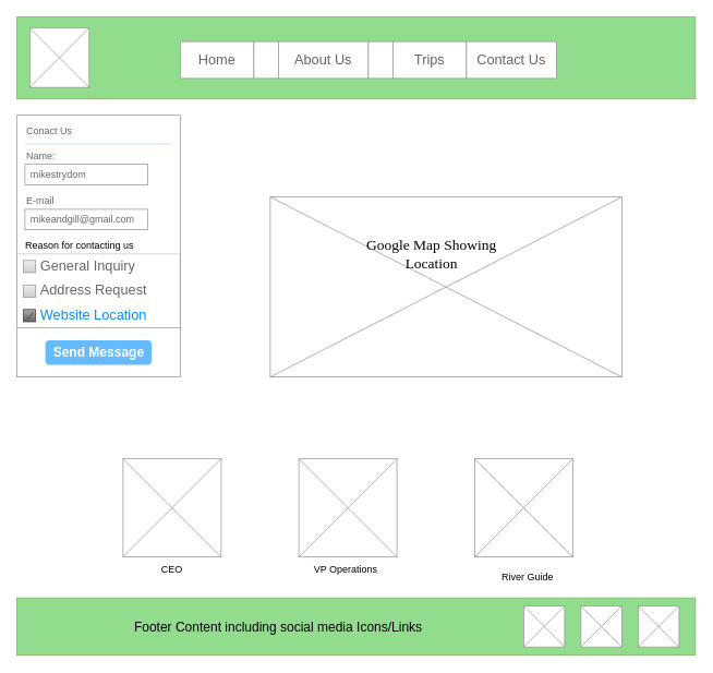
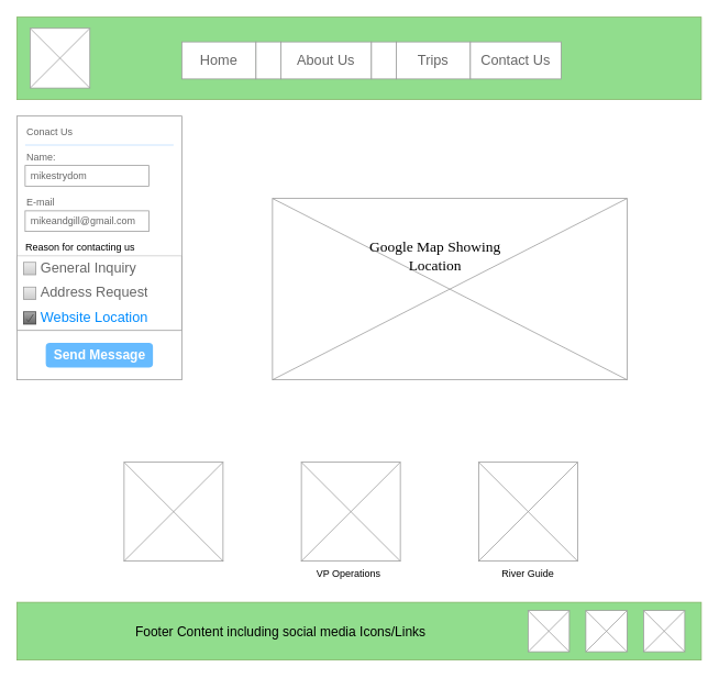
- <mxCell id="37" value="CEO" style="text;html=1;align=center;verticalAlign=middle;whiteSpace=wrap;rounded=0;" vertex="1" parent="1"><mxGeometry x="150" y="680" width="120" height="30" as="geometry" /></mxCell>
- <mxCell id="39" value="River Guide" style="text;html=1;align=center;verticalAlign=middle;whiteSpace=wrap;rounded=0;" vertex="1" parent="1"><mxGeometry x="585" y="690" width="120" height="30" as="geometry" /></mxCell>
+ <mxCell id="39" value="River Guide" style="text;html=1;align=center;verticalAlign=middle;whiteSpace=wrap;rounded=0;" vertex="1" parent="1"><mxGeometry x="580" y="680" width="120" height="30" as="geometry" /></mxCell>
